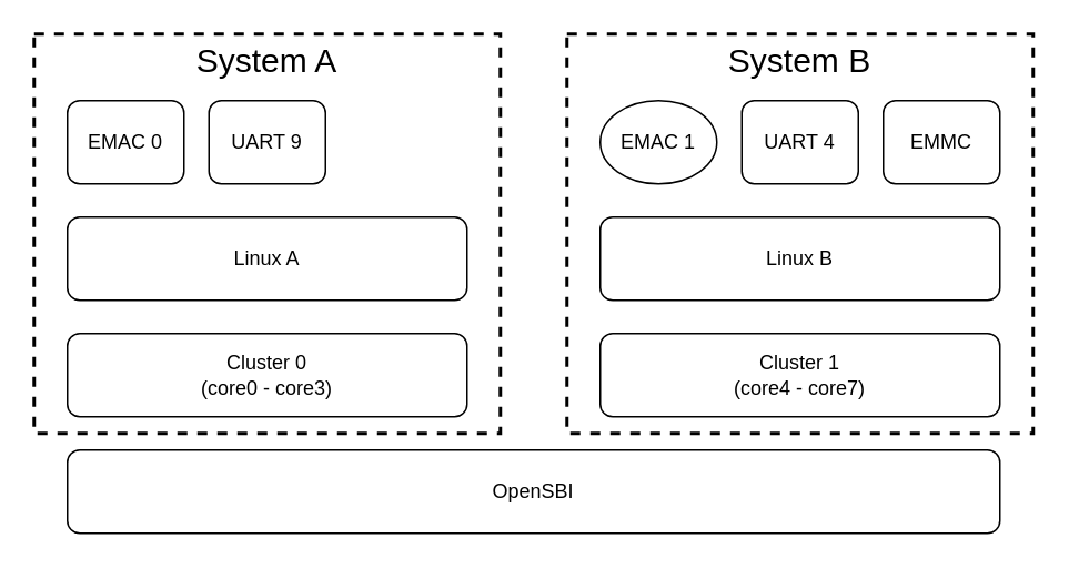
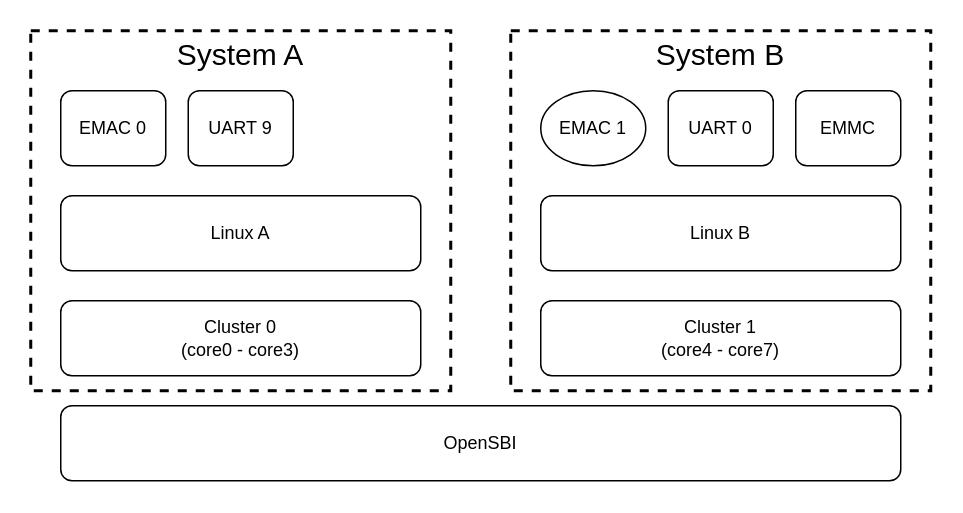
- <mxCell id="10" value="UART 4" style="rounded=1;whiteSpace=wrap;html=1;fillColor=none;" vertex="1" parent="1"><mxGeometry x="445" y="60" width="70" height="50" as="geometry" /></mxCell>
+ <mxCell id="10" value="UART 0" style="rounded=1;whiteSpace=wrap;html=1;fillColor=none;" vertex="1" parent="1"><mxGeometry x="445" y="60" width="70" height="50" as="geometry" /></mxCell>
